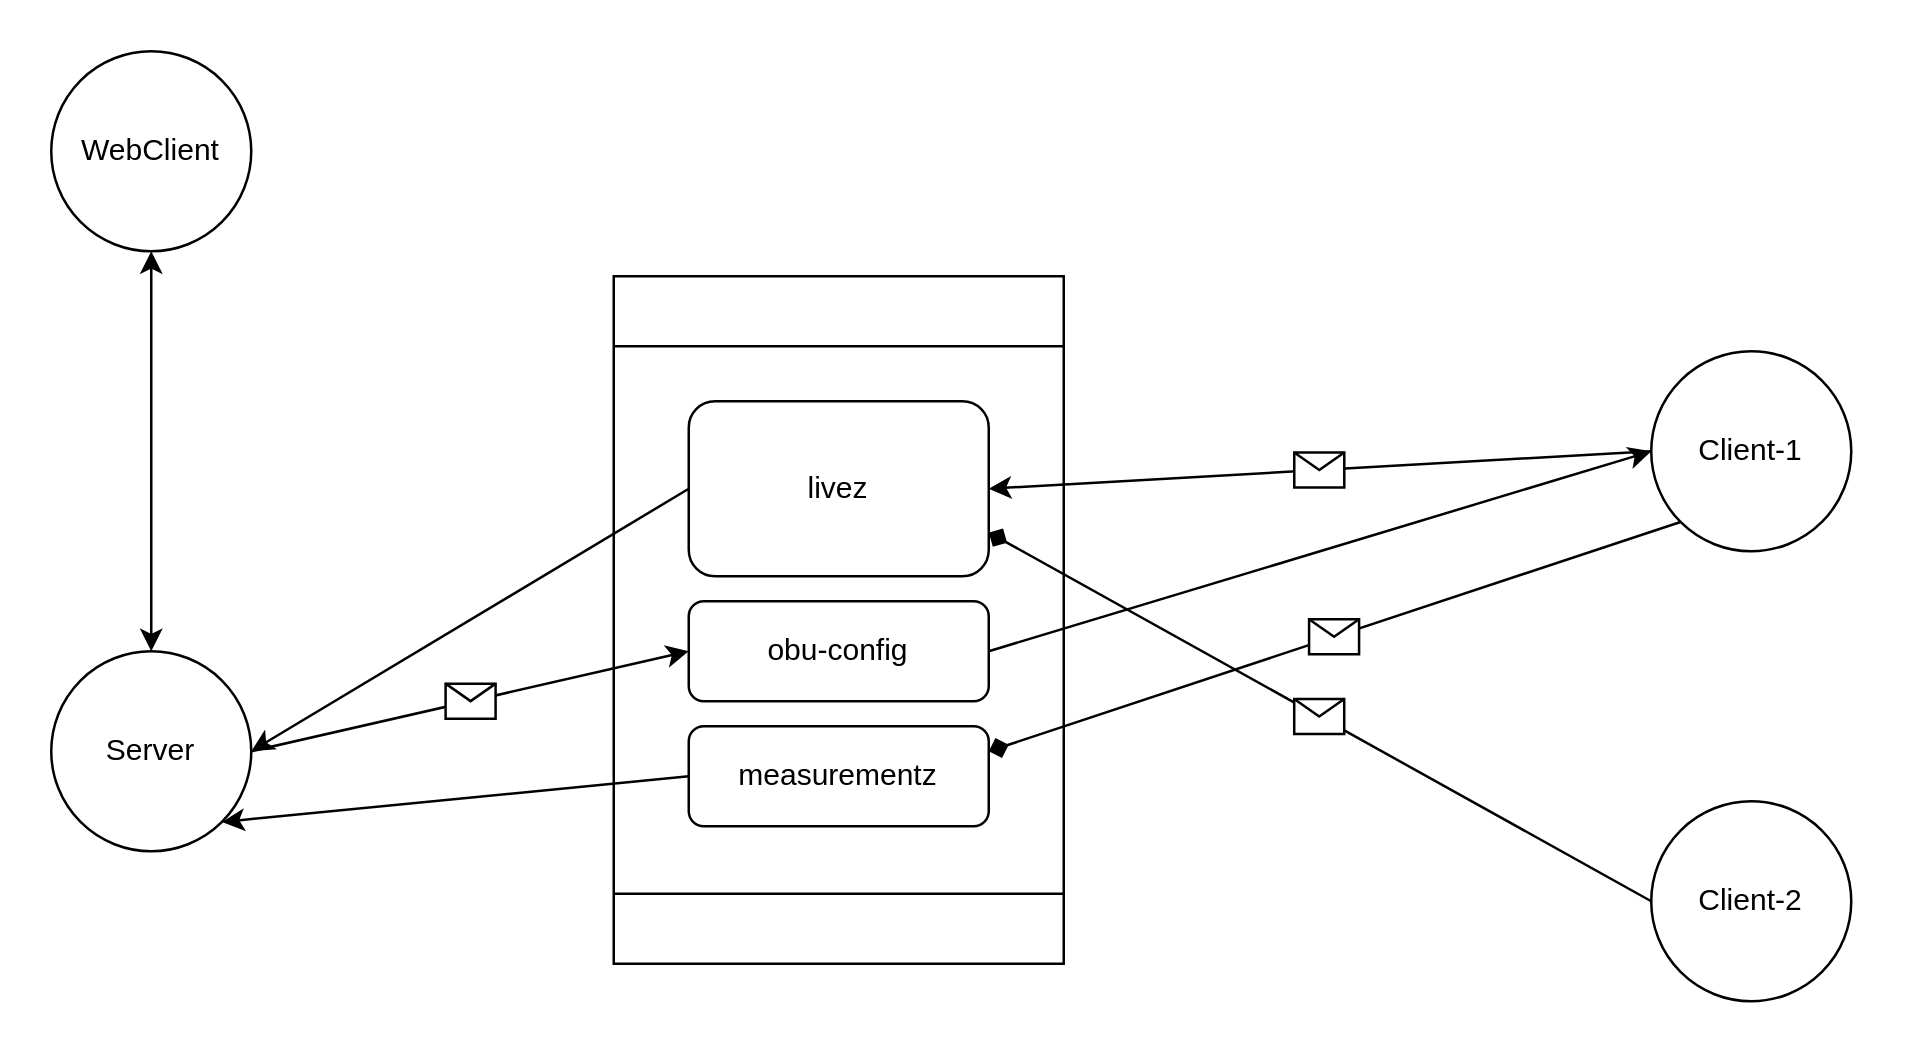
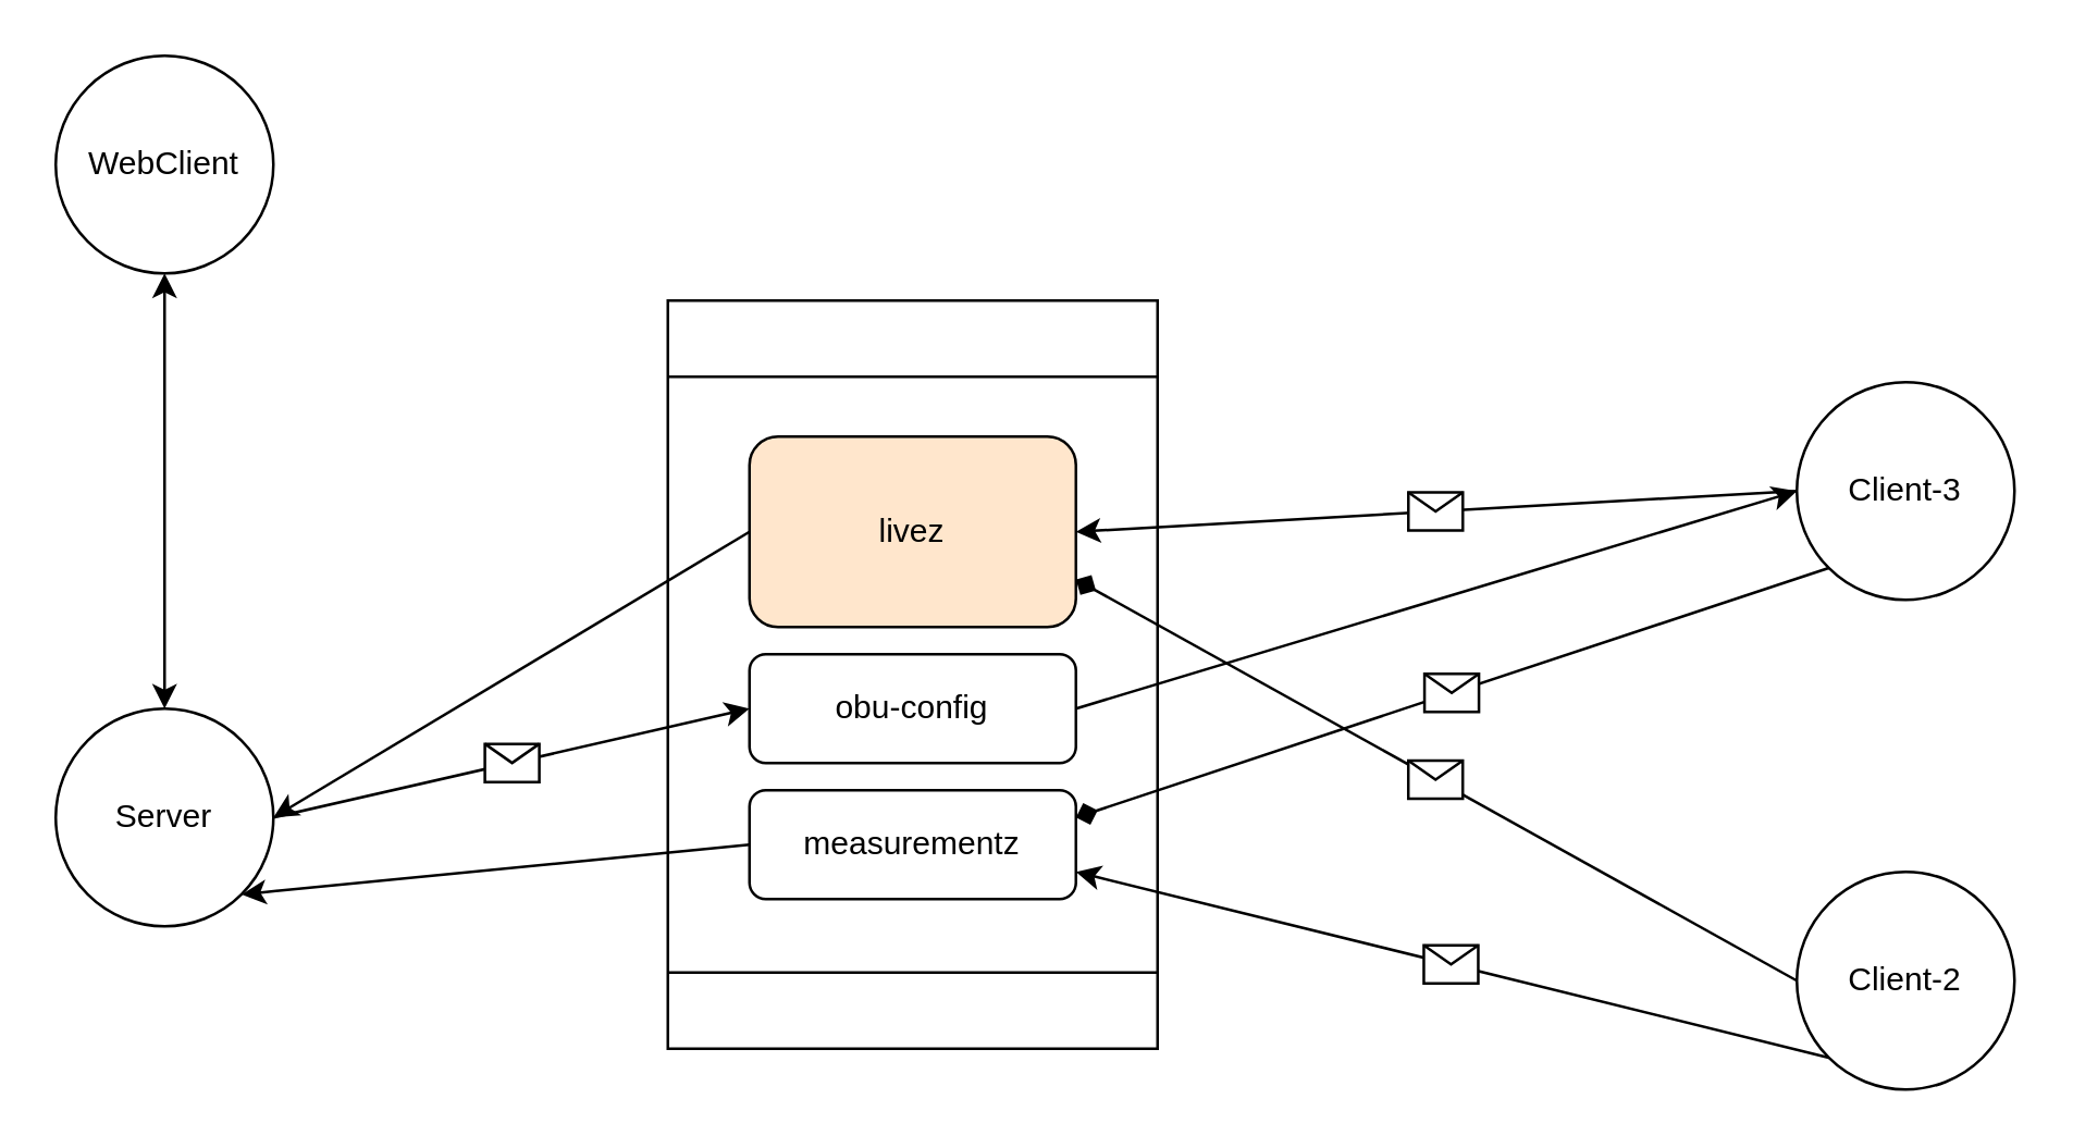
- <mxCell id="5" value="Client-1" style="ellipse;whiteSpace=wrap;html=1;aspect=fixed;" parent="1" vertex="1"><mxGeometry x="660" y="140" width="80" height="80" as="geometry" /></mxCell>
+ <mxCell id="5" value="Client-3" style="ellipse;whiteSpace=wrap;html=1;aspect=fixed;" parent="1" vertex="1"><mxGeometry x="660" y="140" width="80" height="80" as="geometry" /></mxCell>
- <mxCell id="3" value="livez" style="rounded=1;whiteSpace=wrap;html=1;" parent="1" vertex="1"><mxGeometry x="275" y="160" width="120" height="70" as="geometry" /></mxCell>
+ <mxCell id="3" value="livez" style="rounded=1;whiteSpace=wrap;html=1;fillColor=#ffe6cc;" parent="1" vertex="1"><mxGeometry x="275" y="160" width="120" height="70" as="geometry" /></mxCell>
+ <mxCell id="17" value="" style="endArrow=classic;html=1;rounded=0;exitX=0;exitY=1;exitDx=0;exitDy=0;entryX=1;entryY=0.75;entryDx=0;entryDy=0;" parent="1" source="14" target="4" edge="1"><mxGeometry relative="1" as="geometry"><mxPoint x="310" y="280" as="sourcePoint" /><mxPoint x="395" y="310" as="targetPoint" /></mxGeometry></mxCell>
+ <mxCell id="18" value="" style="shape=message;html=1;outlineConnect=0;" parent="17" vertex="1"><mxGeometry width="20" height="14" relative="1" as="geometry"><mxPoint x="-10" y="-7" as="offset" /></mxGeometry></mxCell>
